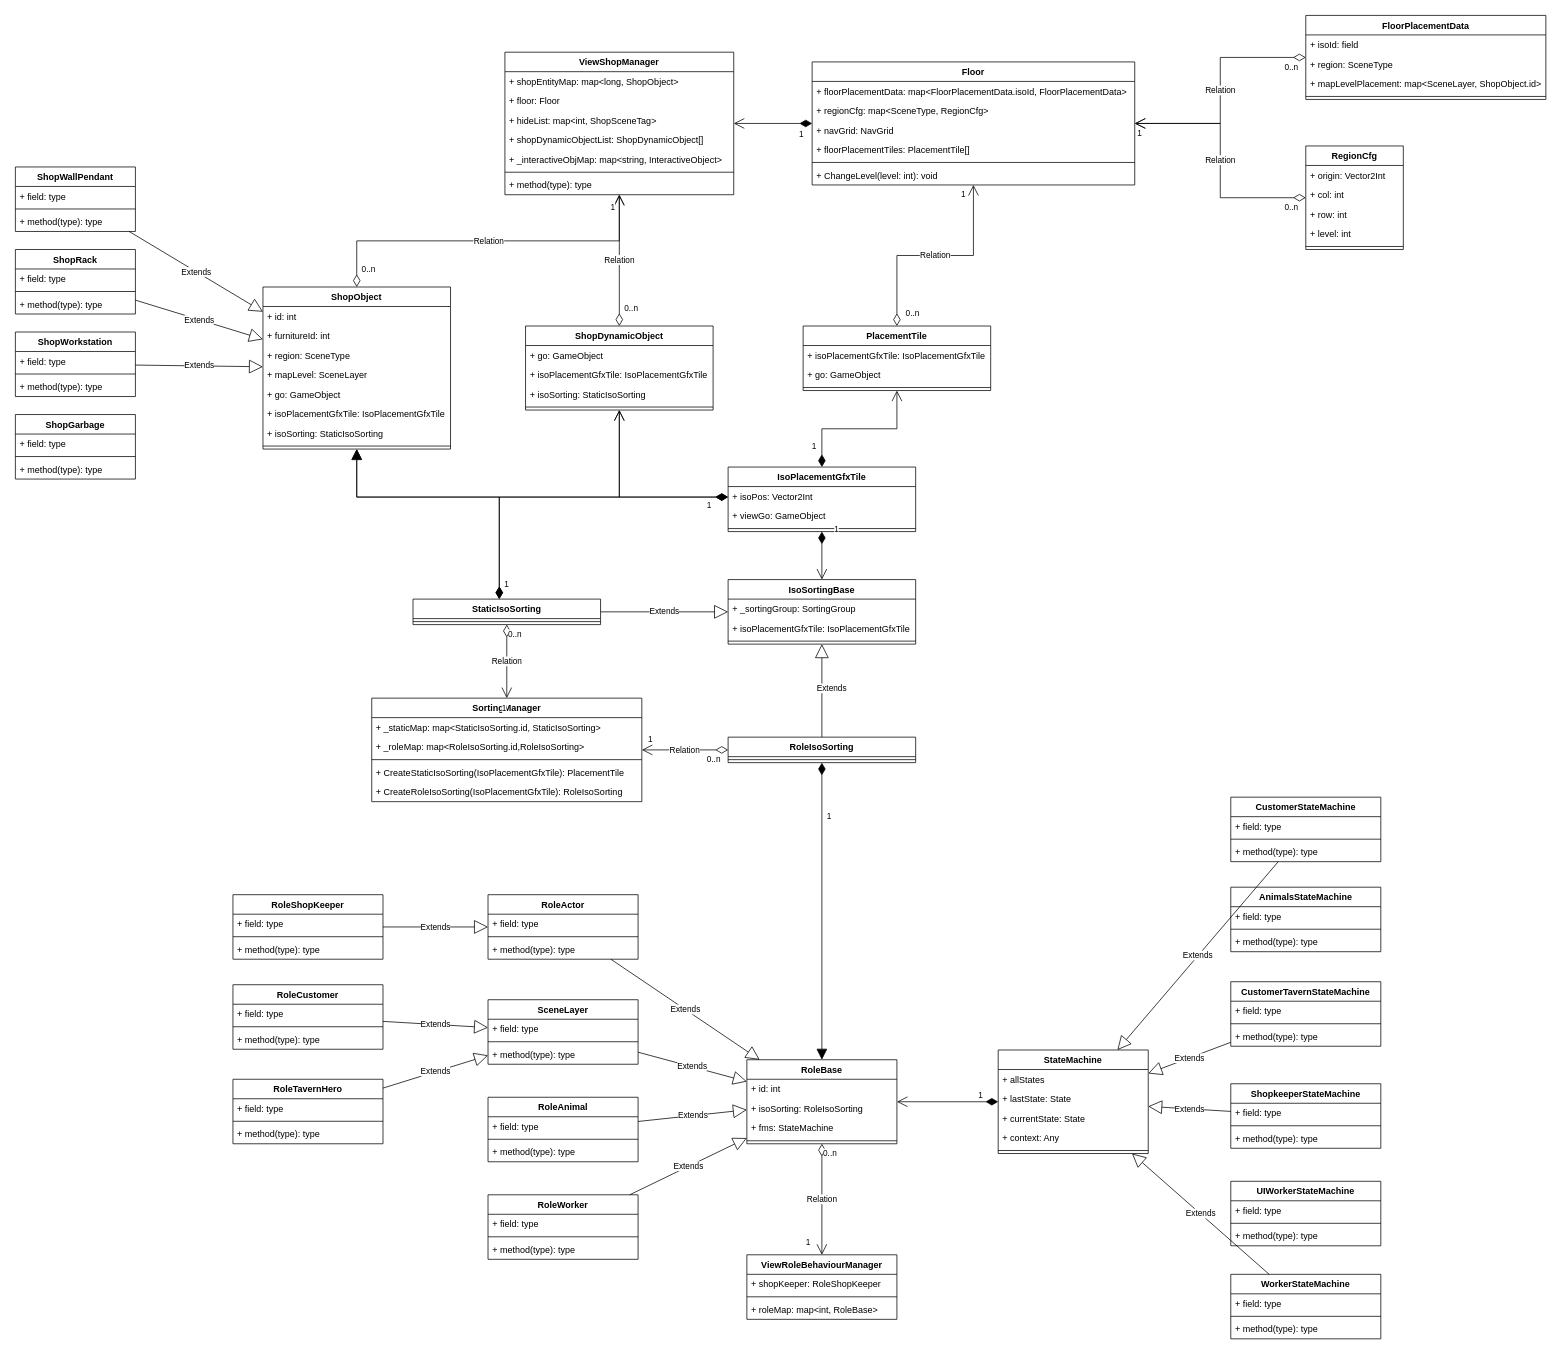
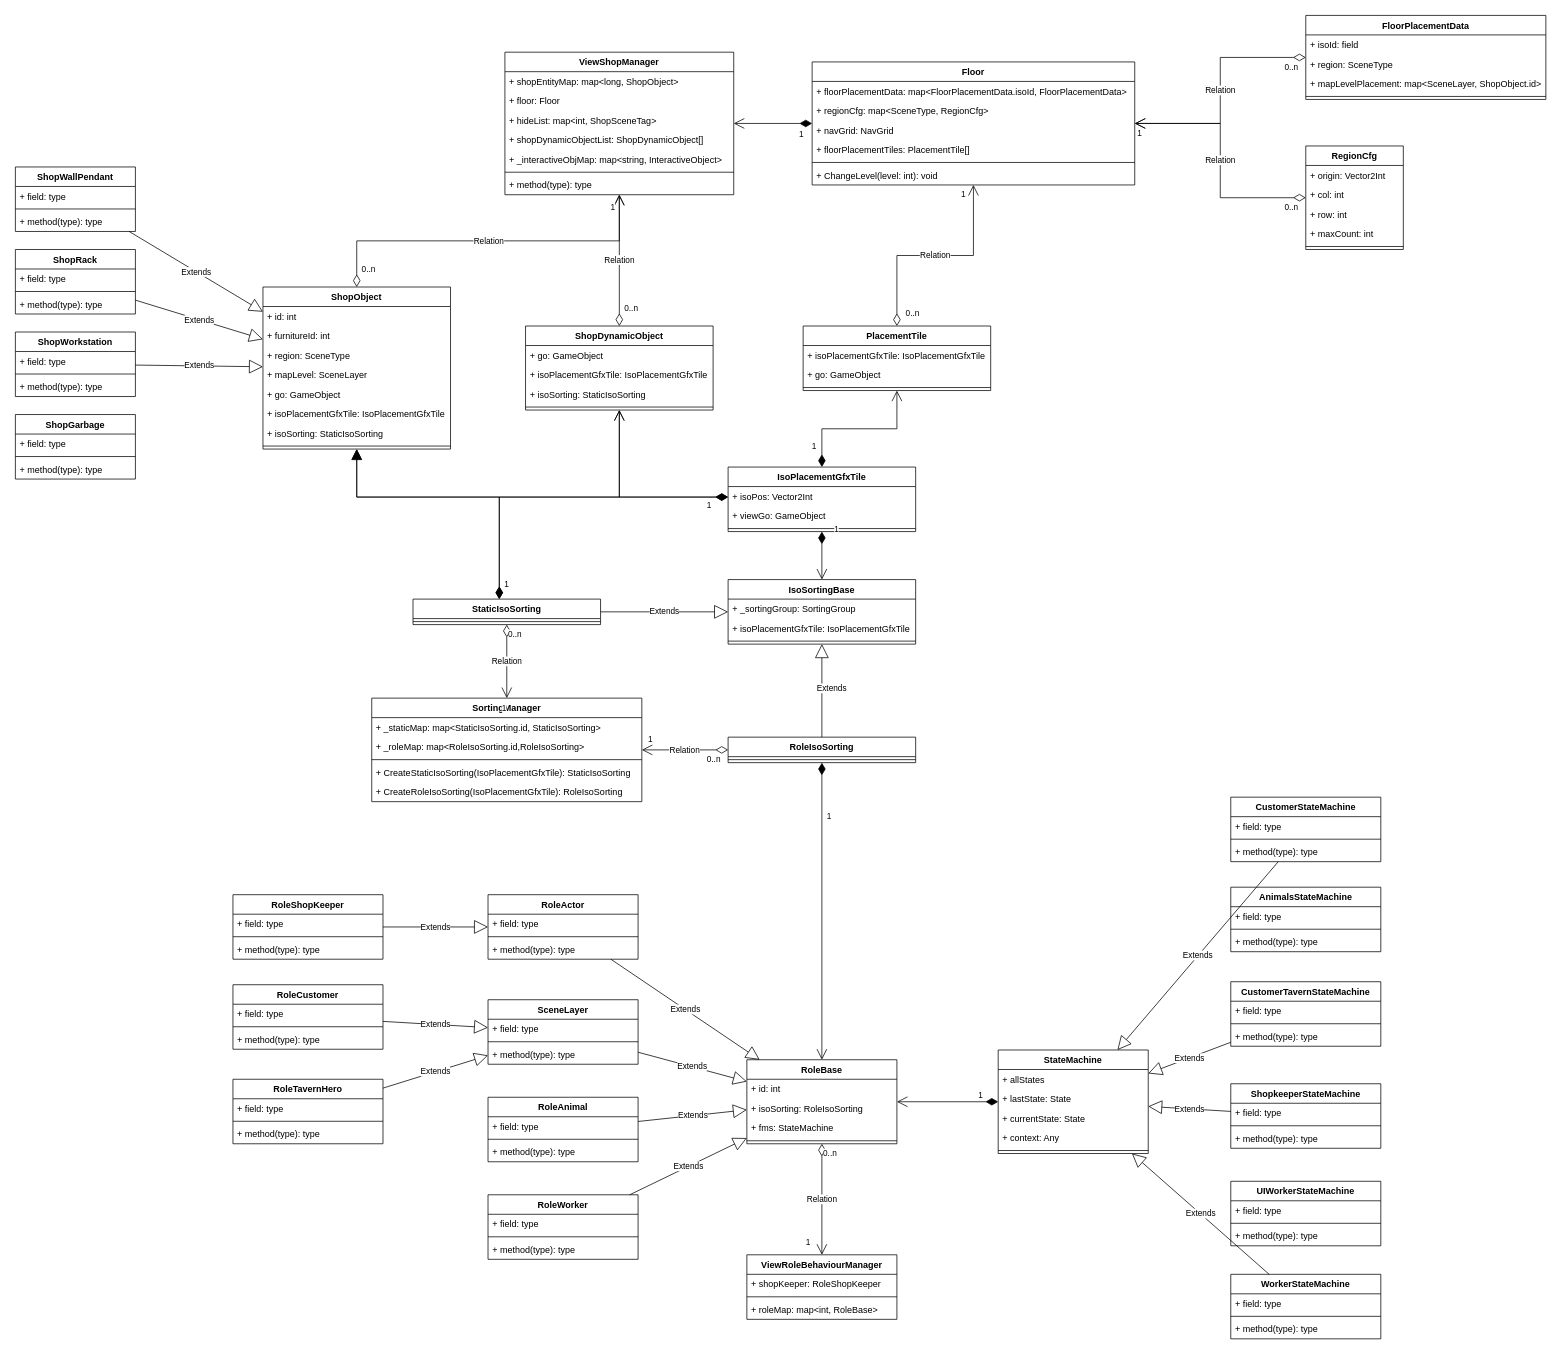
- <mxCell id="84" value="+ level: int" style="text;strokeColor=none;fillColor=none;align=left;verticalAlign=top;spacingLeft=4;spacingRight=4;overflow=hidden;rotatable=0;points=[[0,0.5],[1,0.5]];portConstraint=eastwest;" parent="80" vertex="1"><mxGeometry y="104" width="130" height="26" as="geometry" /></mxCell>
+ <mxCell id="84" value="+ maxCount: int" style="text;strokeColor=none;fillColor=none;align=left;verticalAlign=top;spacingLeft=4;spacingRight=4;overflow=hidden;rotatable=0;points=[[0,0.5],[1,0.5]];portConstraint=eastwest;" parent="80" vertex="1"><mxGeometry y="104" width="130" height="26" as="geometry" /></mxCell>
- <mxCell id="18" value="+ CreateStaticIsoSorting(IsoPlacementGfxTile): PlacementTile" style="text;strokeColor=none;fillColor=none;align=left;verticalAlign=top;spacingLeft=4;spacingRight=4;overflow=hidden;rotatable=0;points=[[0,0.5],[1,0.5]];portConstraint=eastwest;" parent="14" vertex="1"><mxGeometry y="86" width="360" height="26" as="geometry" /></mxCell>
+ <mxCell id="18" value="+ CreateStaticIsoSorting(IsoPlacementGfxTile): StaticIsoSorting" style="text;strokeColor=none;fillColor=none;align=left;verticalAlign=top;spacingLeft=4;spacingRight=4;overflow=hidden;rotatable=0;points=[[0,0.5],[1,0.5]];portConstraint=eastwest;" parent="14" vertex="1"><mxGeometry y="86" width="360" height="26" as="geometry" /></mxCell>
- <mxCell id="157" value="1" style="endArrow=block;html=1;endSize=12;startArrow=diamondThin;startSize=14;startFill=1;edgeStyle=orthogonalEdgeStyle;align=left;verticalAlign=bottom;rounded=0;entryX=0.5;entryY=0;entryDx=0;entryDy=0;" parent="1" source="99" target="117" edge="1"><mxGeometry x="-0.591" y="5" relative="1" as="geometry"><mxPoint x="1100" y="1112" as="sourcePoint" /><mxPoint x="1260" y="1112" as="targetPoint" /><mxPoint as="offset" /></mxGeometry></mxCell>
+ <mxCell id="157" value="1" style="endArrow=open;html=1;endSize=12;startArrow=diamondThin;startSize=14;startFill=1;edgeStyle=orthogonalEdgeStyle;align=left;verticalAlign=bottom;rounded=0;entryX=0.5;entryY=0;entryDx=0;entryDy=0;" parent="1" source="99" target="117" edge="1"><mxGeometry x="-0.591" y="5" relative="1" as="geometry"><mxPoint x="1100" y="1112" as="sourcePoint" /><mxPoint x="1260" y="1112" as="targetPoint" /><mxPoint as="offset" /></mxGeometry></mxCell>
